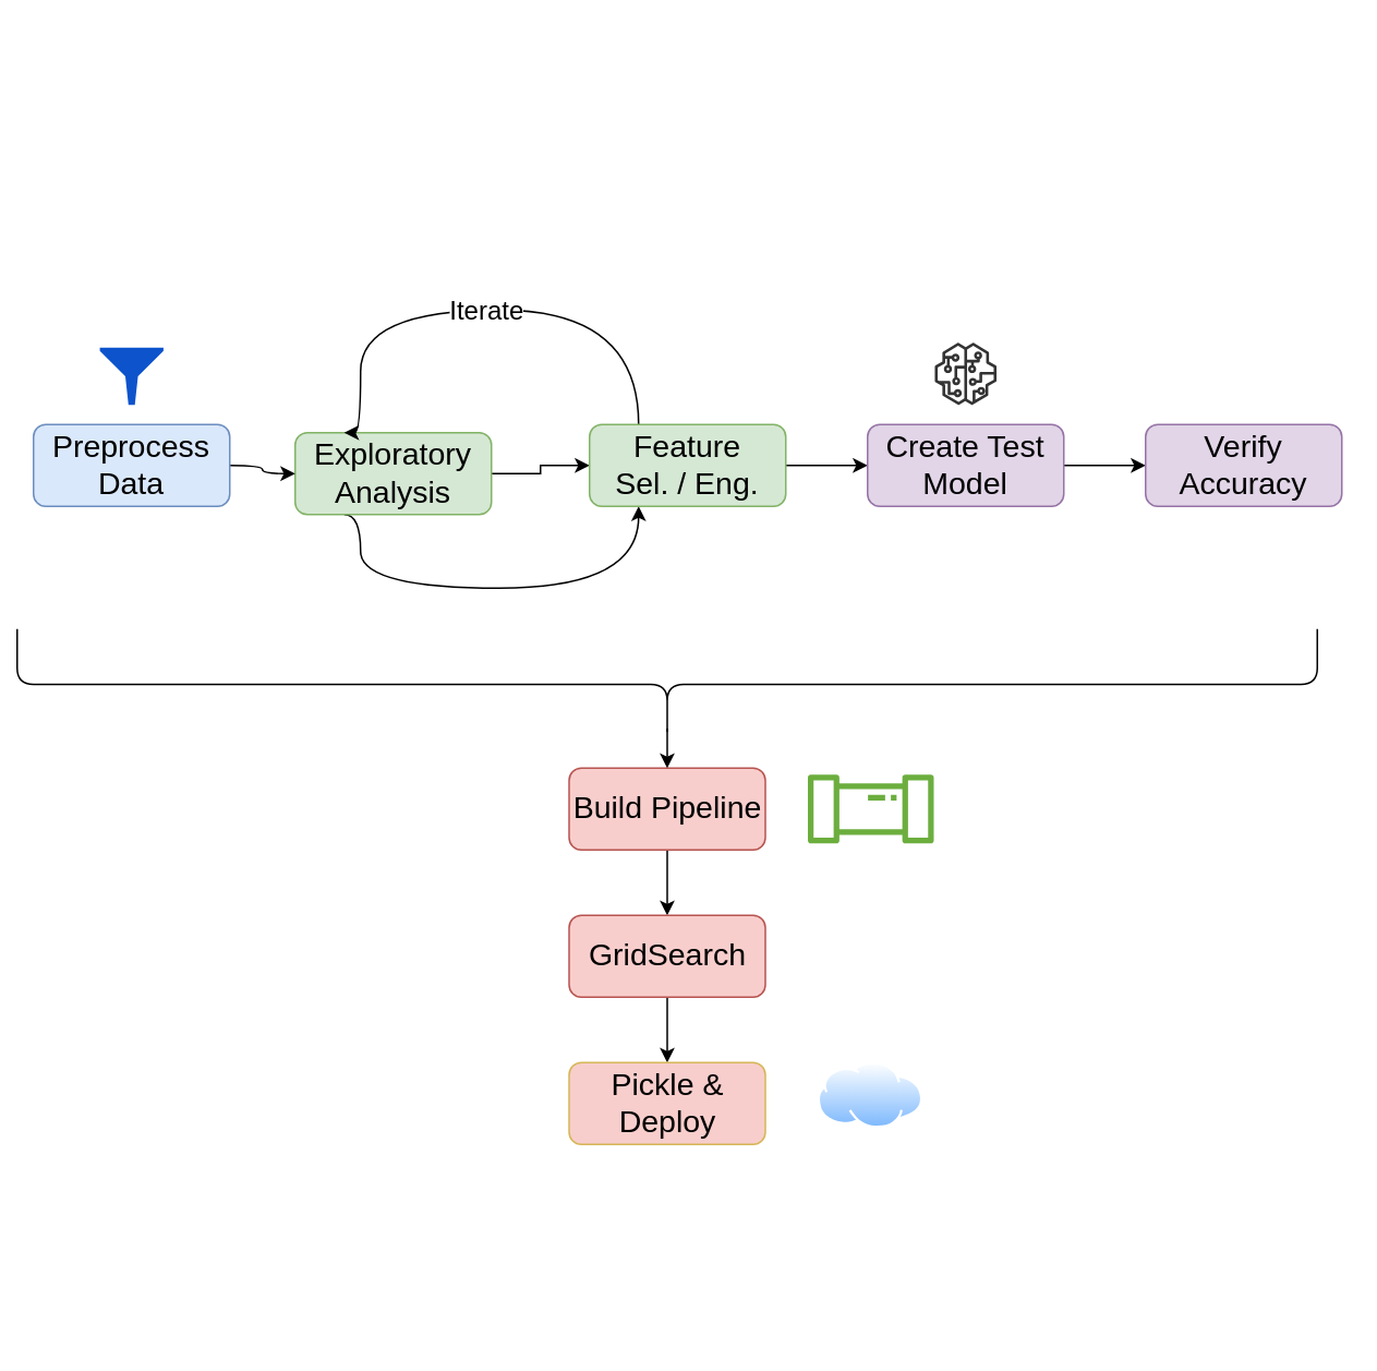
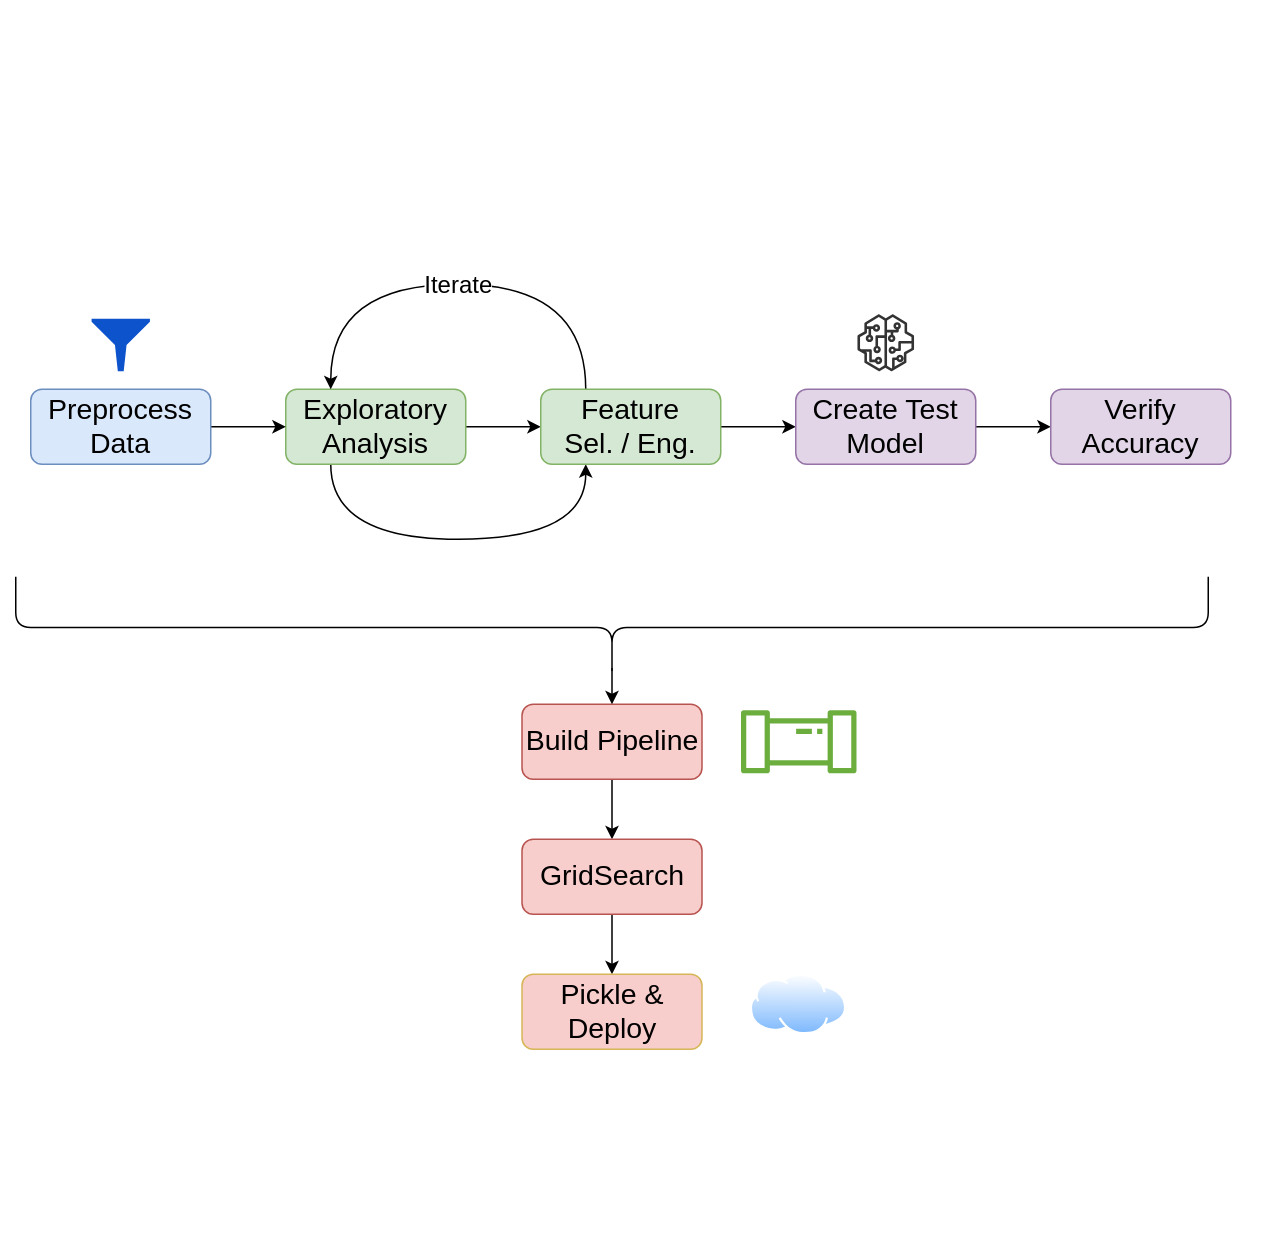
- <mxCell id="4" value="Exploratory Analysis" style="rounded=1;whiteSpace=wrap;html=1;fillColor=#d5e8d4;strokeColor=#82b366;fontSize=19;" parent="1" vertex="1"><mxGeometry x="180" y="264" width="120" height="50" as="geometry" /></mxCell>
+ <mxCell id="4" value="Exploratory Analysis" style="rounded=1;whiteSpace=wrap;html=1;fillColor=#d5e8d4;strokeColor=#82b366;fontSize=19;" parent="1" vertex="1"><mxGeometry x="190" y="259" width="120" height="50" as="geometry" /></mxCell>
